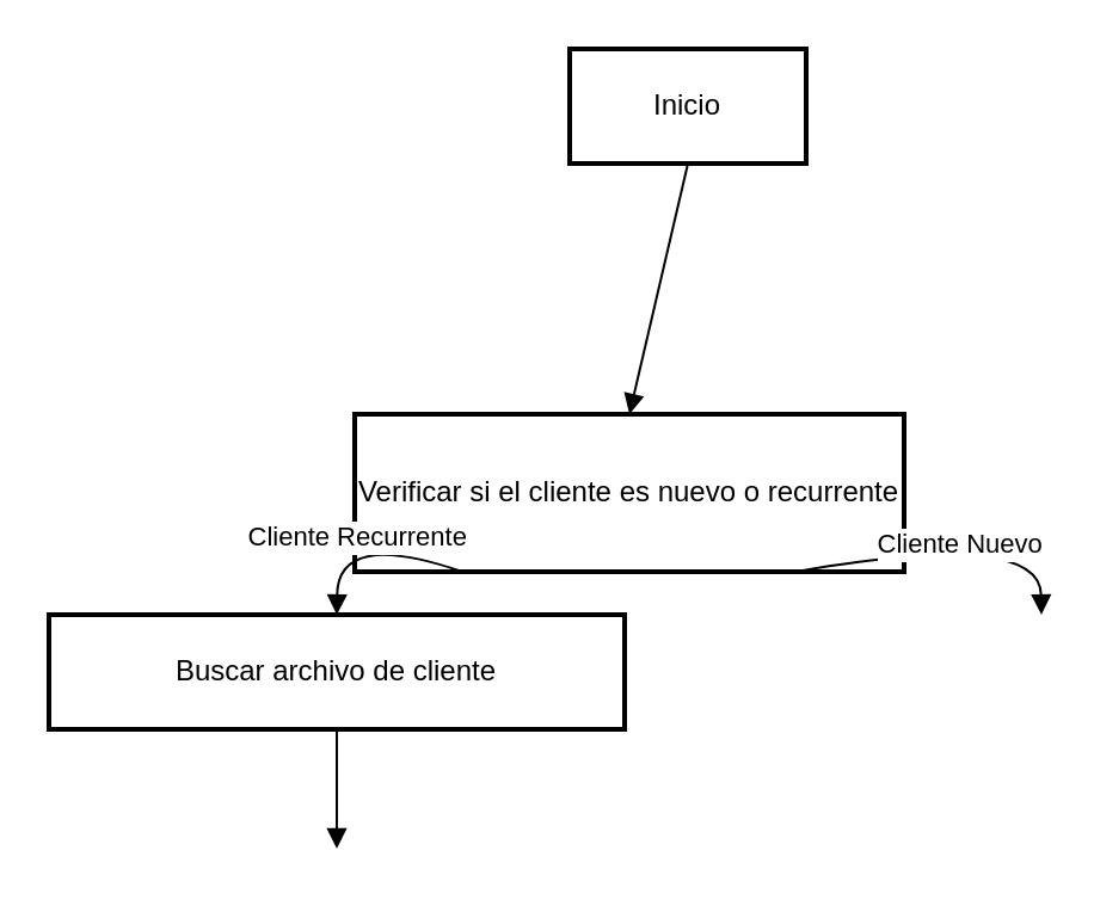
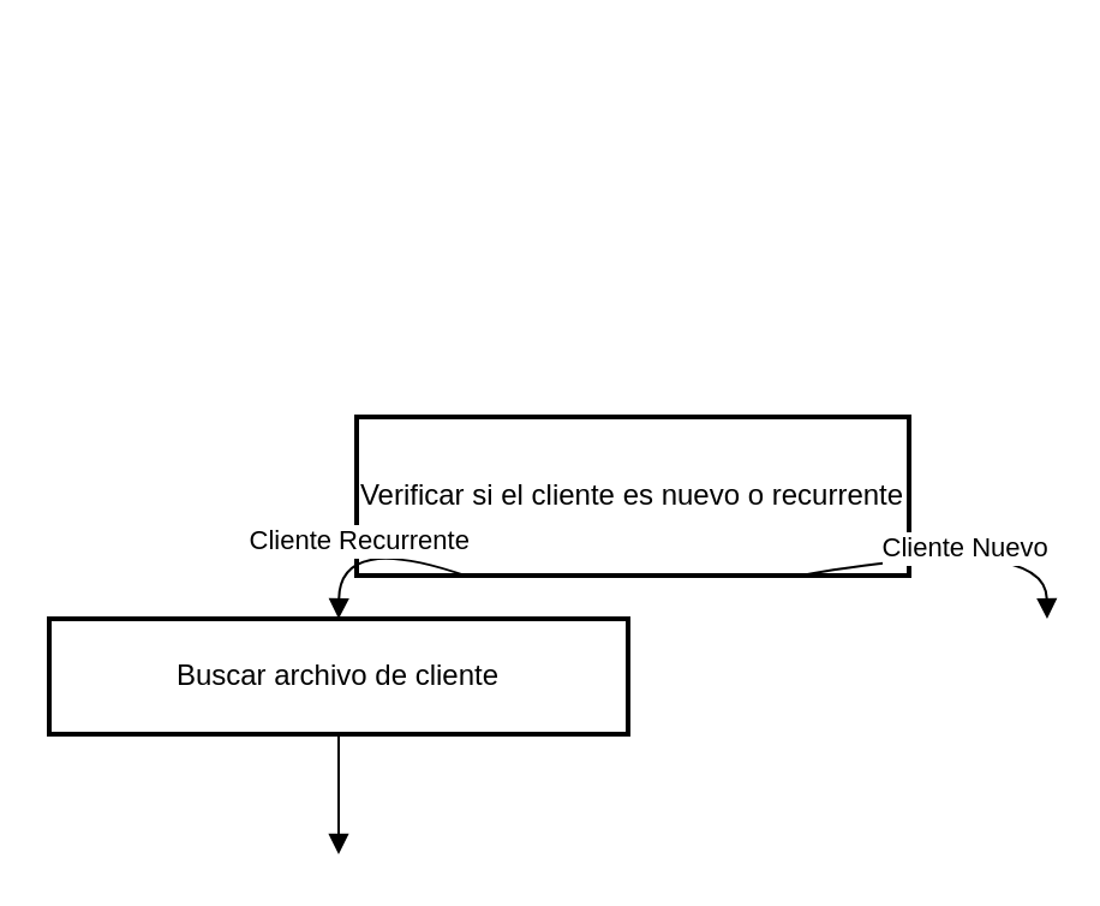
- <mxCell id="2" value="Inicio" style="whiteSpace=wrap;strokeWidth=2;" vertex="1" parent="1"><mxGeometry x="238" y="20" width="99" height="48" as="geometry" /></mxCell>
- <mxCell id="5" value="" style="curved=1;startArrow=none;endArrow=block;exitX=0.5;exitY=1.01;entryX=0.5;entryY=0.01;rounded=0;" edge="1" parent="1" source="2" target="3"><mxGeometry relative="1" as="geometry"><Array as="points" /></mxGeometry></mxCell>
